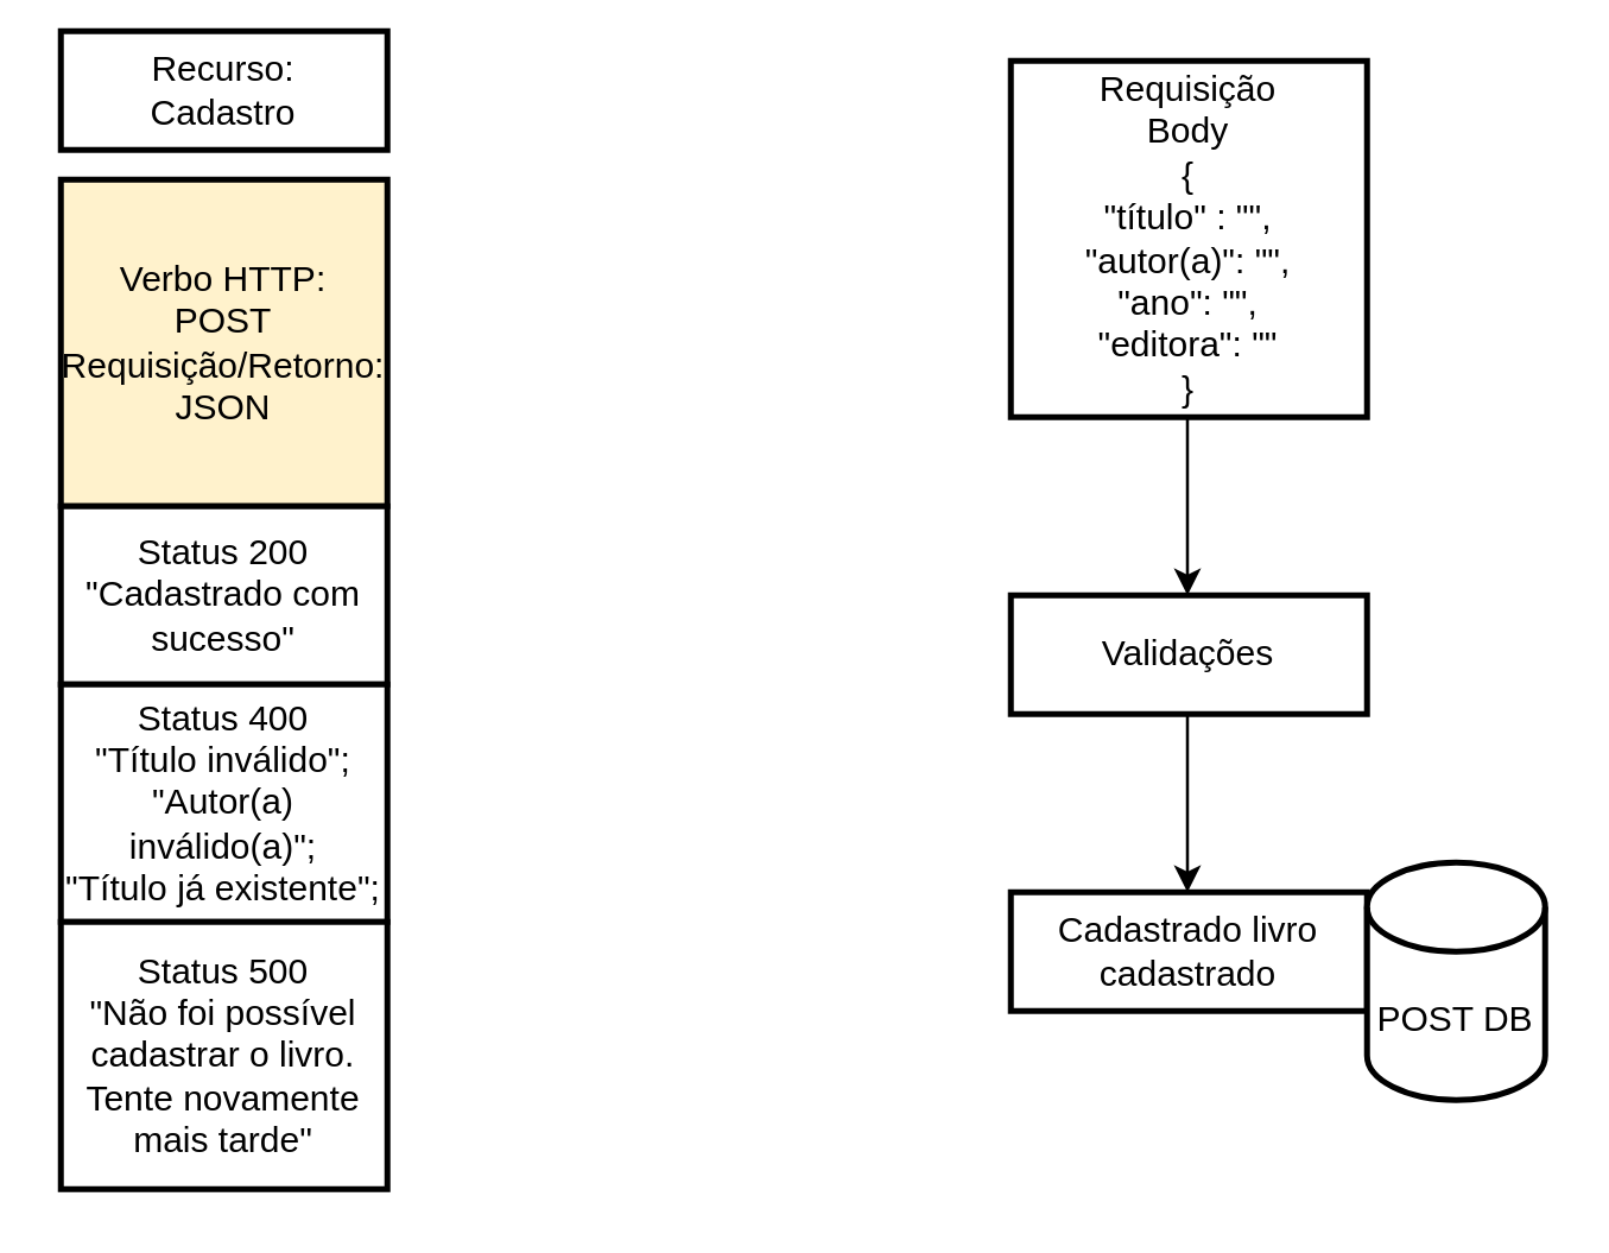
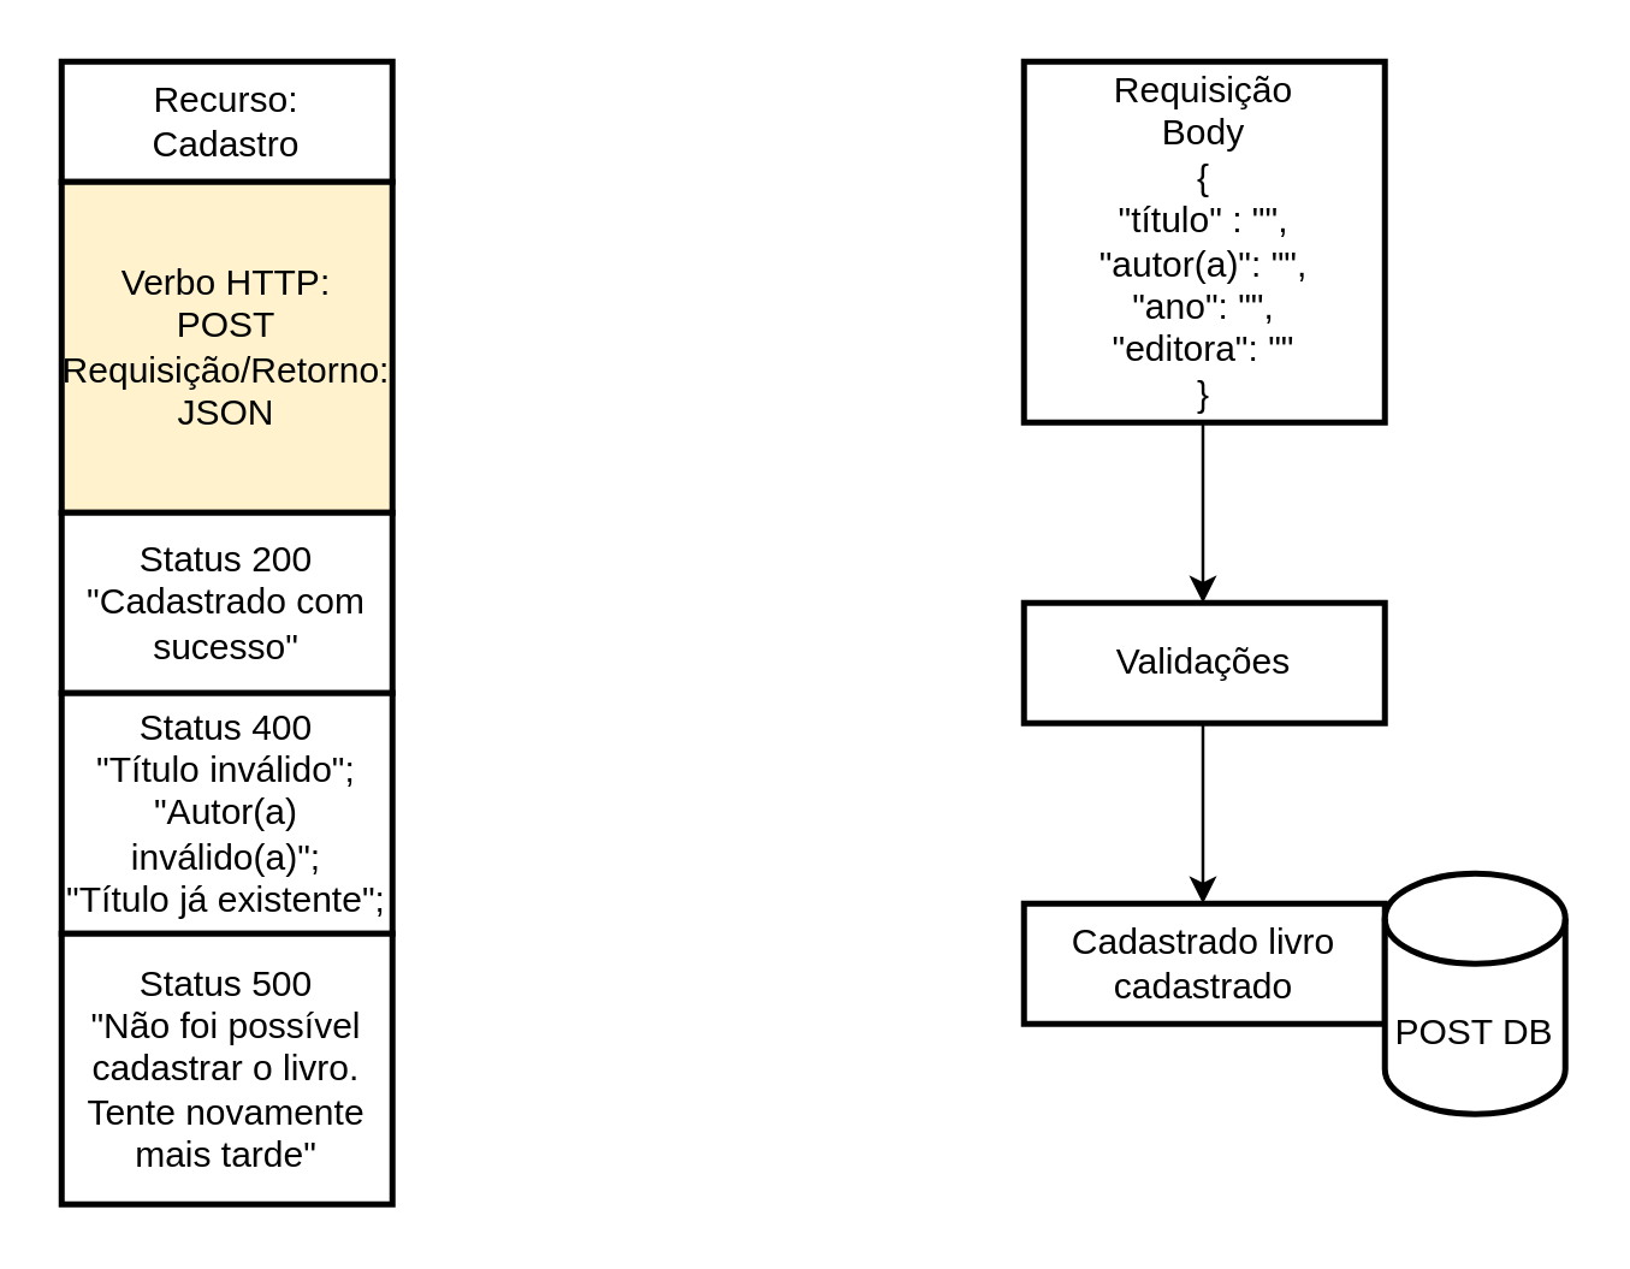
- <mxCell id="2" value="Recurso:&lt;br&gt;Cadastro" style="rounded=0;whiteSpace=wrap;html=1;strokeWidth=2;" vertex="1" parent="1"><mxGeometry x="20" y="10" width="110" height="40" as="geometry" /></mxCell>
+ <mxCell id="2" value="Recurso:&lt;br&gt;Cadastro" style="rounded=0;whiteSpace=wrap;html=1;strokeWidth=2;" vertex="1" parent="1"><mxGeometry x="20" y="20" width="110" height="40" as="geometry" /></mxCell>
